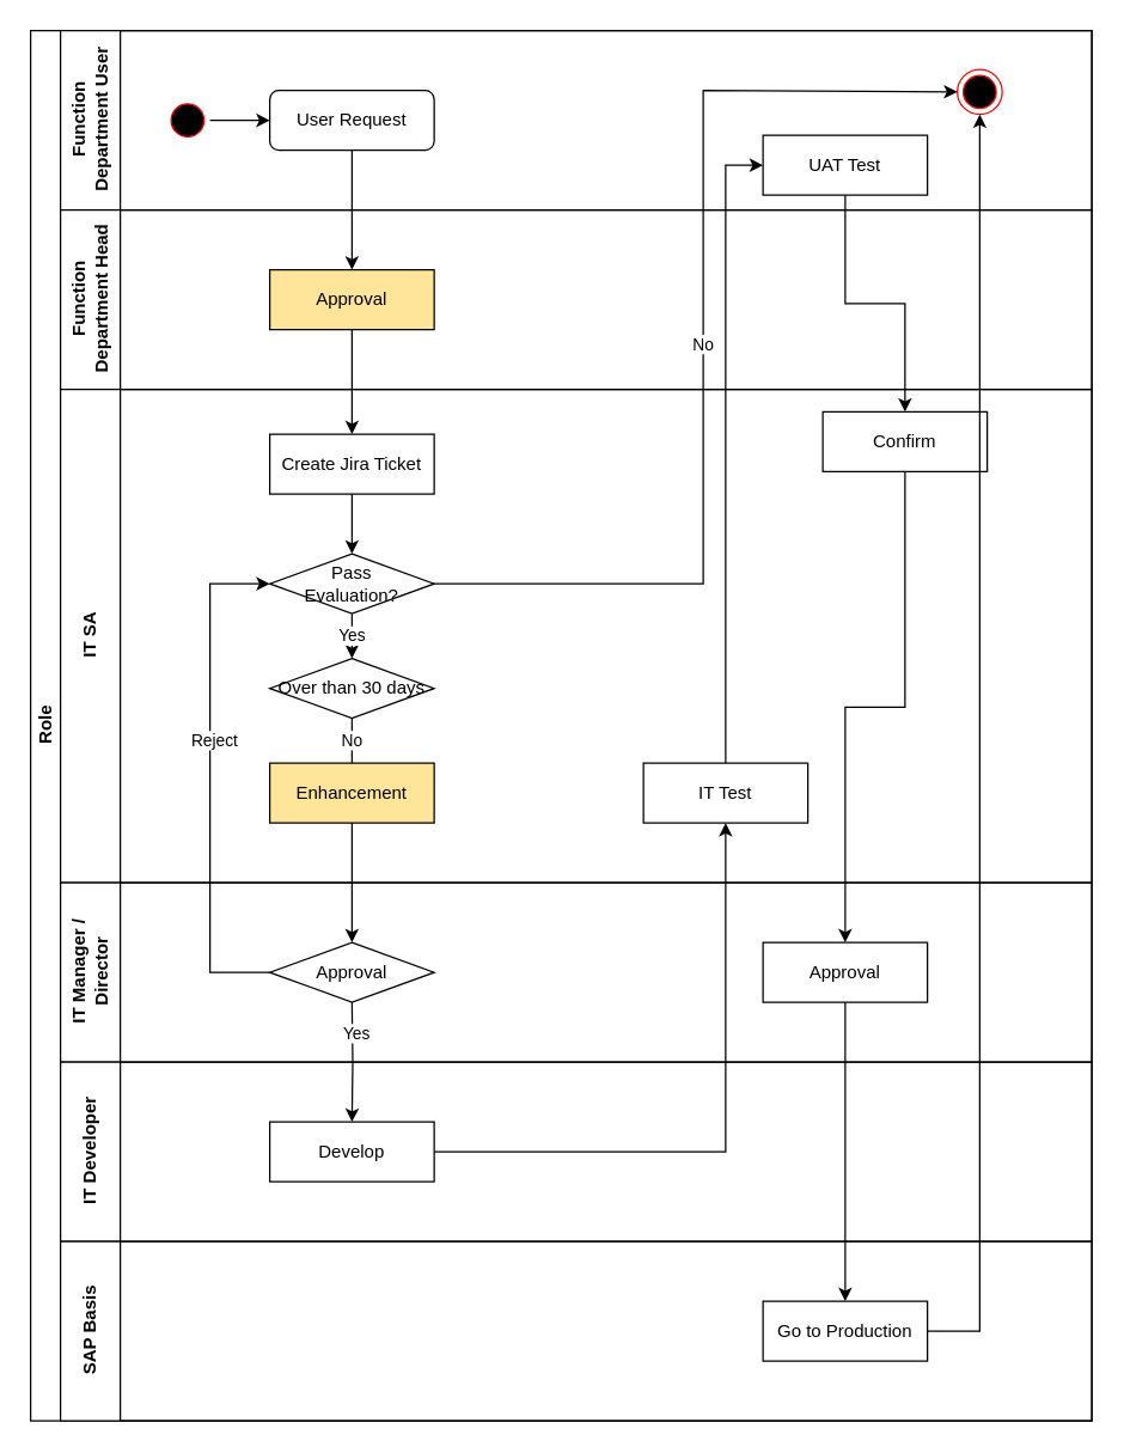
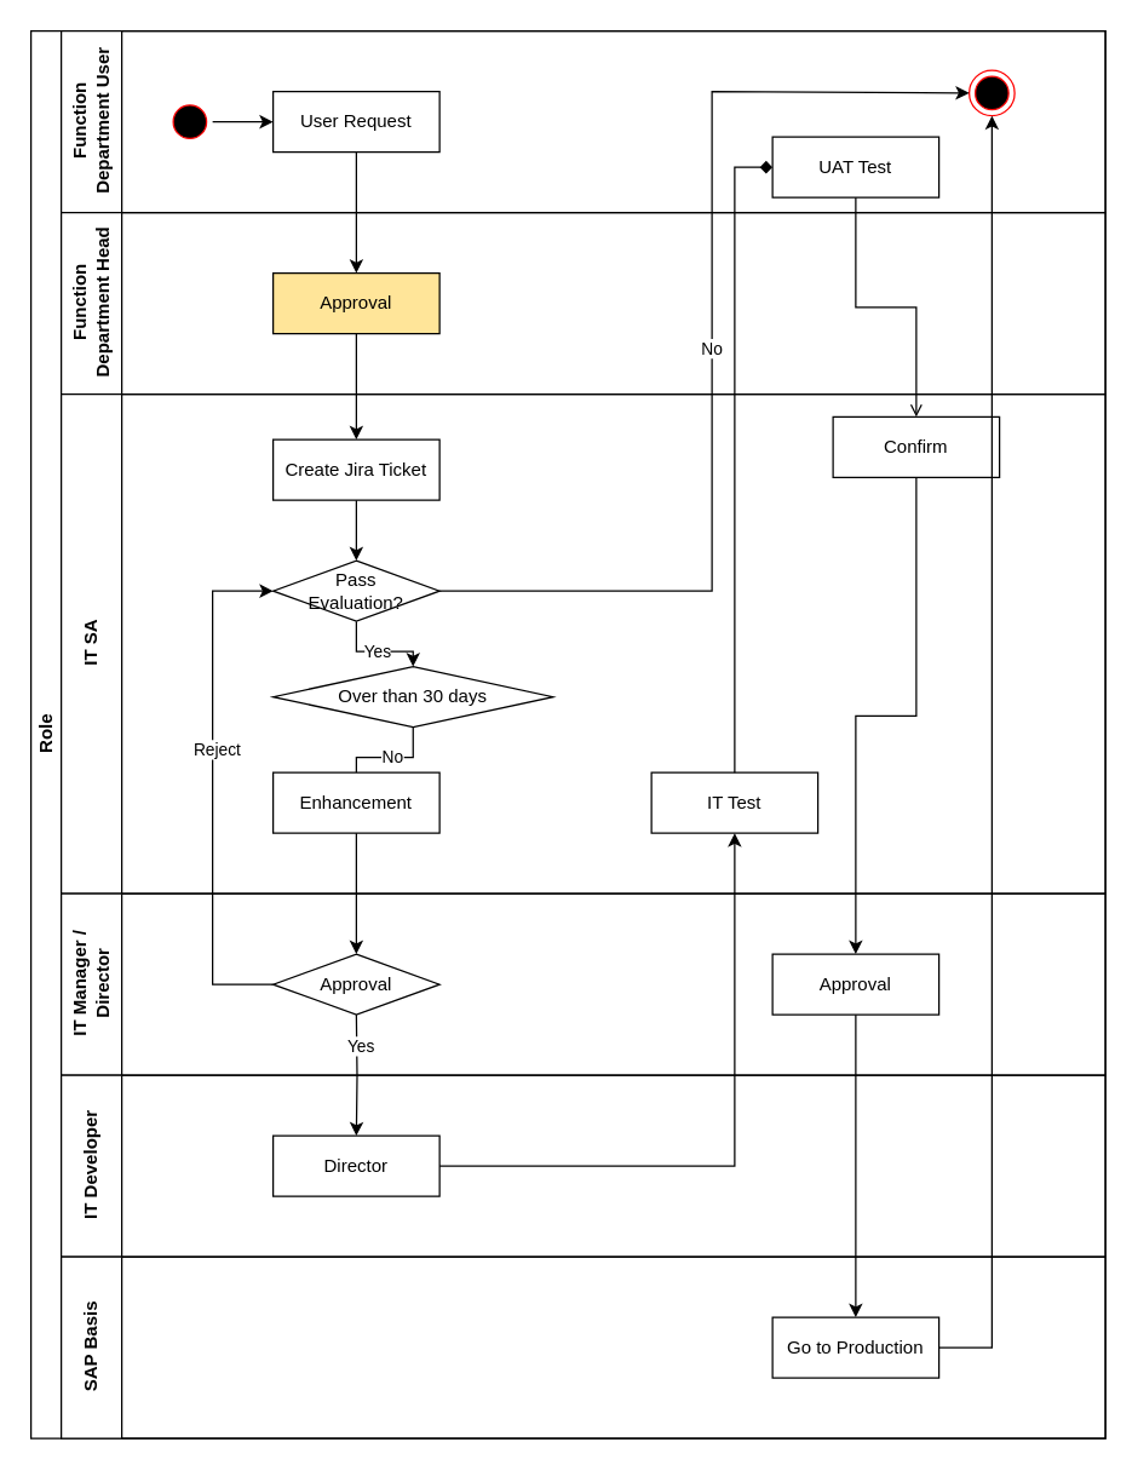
- <mxCell id="6" value="User Request" style="whiteSpace=wrap;html=1;rounded=1;" vertex="1" parent="3"><mxGeometry x="140" y="40" width="110" height="40" as="geometry" /></mxCell>
+ <mxCell id="6" value="User Request" style="rounded=0;whiteSpace=wrap;html=1;" vertex="1" parent="3"><mxGeometry x="140" y="40" width="110" height="40" as="geometry" /></mxCell>
- <mxCell id="33" style="edgeStyle=orthogonalEdgeStyle;rounded=0;orthogonalLoop=1;jettySize=auto;html=1;entryX=0;entryY=0.5;entryDx=0;entryDy=0;" edge="1" parent="2" source="19" target="7"><mxGeometry relative="1" as="geometry" /></mxCell>
+ <mxCell id="33" style="edgeStyle=orthogonalEdgeStyle;rounded=0;orthogonalLoop=1;jettySize=auto;html=1;entryX=0;entryY=0.5;entryDx=0;entryDy=0;endArrow=diamond;" edge="1" parent="2" source="19" target="7"><mxGeometry relative="1" as="geometry" /></mxCell>
- <mxCell id="34" style="edgeStyle=orthogonalEdgeStyle;rounded=0;orthogonalLoop=1;jettySize=auto;html=1;entryX=0.5;entryY=0;entryDx=0;entryDy=0;" edge="1" parent="2" source="7" target="20"><mxGeometry relative="1" as="geometry" /></mxCell>
+ <mxCell id="34" style="edgeStyle=orthogonalEdgeStyle;rounded=0;orthogonalLoop=1;jettySize=auto;html=1;entryX=0.5;entryY=0;entryDx=0;entryDy=0;endArrow=open;" edge="1" parent="2" source="7" target="20"><mxGeometry relative="1" as="geometry" /></mxCell>
- <mxCell id="15" value="Over than 30 days" style="strokeWidth=1;html=1;shape=mxgraph.flowchart.decision;whiteSpace=wrap;" vertex="1" parent="11"><mxGeometry x="140" y="180" width="110" height="40" as="geometry" /></mxCell>
+ <mxCell id="15" value="Over than 30 days" style="strokeWidth=1;html=1;shape=mxgraph.flowchart.decision;whiteSpace=wrap;" vertex="1" parent="11"><mxGeometry x="140" y="180" width="185" height="40" as="geometry" /></mxCell>
- <mxCell id="16" value="Enhancement" style="rounded=0;whiteSpace=wrap;html=1;fillColor=#ffe599;" vertex="1" parent="11"><mxGeometry x="140" y="250" width="110" height="40" as="geometry" /></mxCell>
+ <mxCell id="16" value="Enhancement" style="rounded=0;whiteSpace=wrap;html=1;" vertex="1" parent="11"><mxGeometry x="140" y="250" width="110" height="40" as="geometry" /></mxCell>
- <mxCell id="25" value="Develop" style="rounded=0;whiteSpace=wrap;html=1;" vertex="1" parent="24"><mxGeometry x="140" y="40" width="110" height="40" as="geometry" /></mxCell>
+ <mxCell id="25" value="Director" style="rounded=0;whiteSpace=wrap;html=1;" vertex="1" parent="24"><mxGeometry x="140" y="40" width="110" height="40" as="geometry" /></mxCell>
